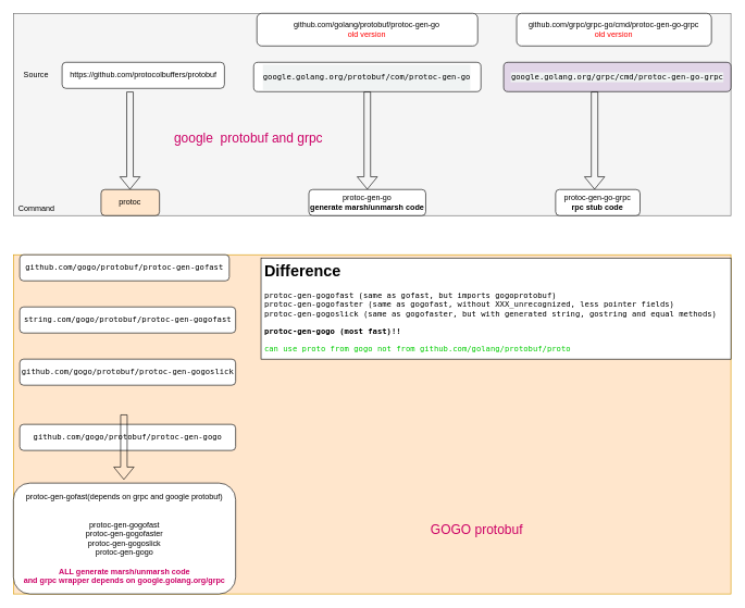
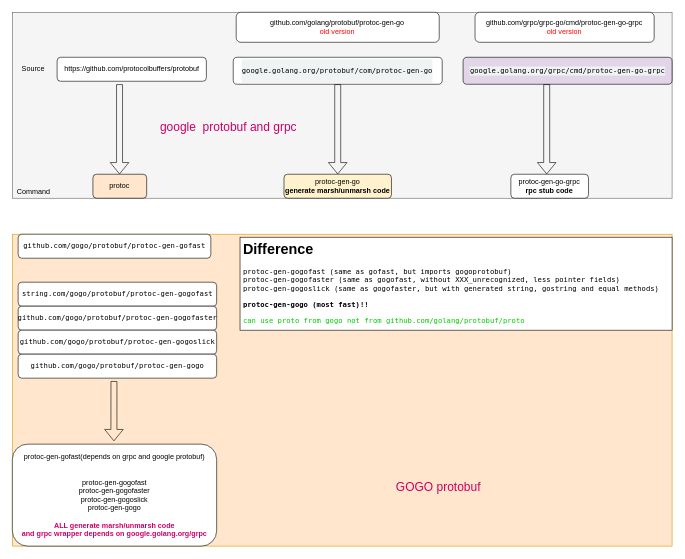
- <mxCell id="19" value="protoc-gen-go&lt;br&gt;&lt;b&gt;generate marsh/unmarsh code&lt;/b&gt;" style="rounded=1;whiteSpace=wrap;html=1;" vertex="1" parent="12"><mxGeometry x="452.941" y="270" width="179.186" height="40" as="geometry" /></mxCell>
+ <mxCell id="19" value="protoc-gen-go&lt;br&gt;&lt;b&gt;generate marsh/unmarsh code&lt;/b&gt;" style="rounded=1;whiteSpace=wrap;html=1;fillColor=#fff2cc;" vertex="1" parent="12"><mxGeometry x="452.941" y="270" width="179.186" height="40" as="geometry" /></mxCell>
+ <mxCell id="5" value="&lt;pre&gt;&lt;code&gt;github.com/gogo/protobuf/protoc-gen-gogofaster&lt;/code&gt;&lt;/pre&gt;" style="rounded=1;whiteSpace=wrap;html=1;fillColor=default;strokeColor=default;" vertex="1" parent="2"><mxGeometry x="9.735" y="120" width="330.973" height="40" as="geometry" /></mxCell>
- <mxCell id="9" value="&lt;pre&gt;&lt;code&gt;github.com/gogo/protobuf/protoc-gen-gogo&lt;/code&gt;&lt;/pre&gt;" style="rounded=1;whiteSpace=wrap;html=1;fillColor=default;strokeColor=default;" vertex="1" parent="2"><mxGeometry x="9.735" y="260" width="330.973" height="40" as="geometry" /></mxCell>
+ <mxCell id="9" value="&lt;pre&gt;&lt;code&gt;github.com/gogo/protobuf/protoc-gen-gogo&lt;/code&gt;&lt;/pre&gt;" style="rounded=1;whiteSpace=wrap;html=1;fillColor=default;strokeColor=default;" vertex="1" parent="2"><mxGeometry x="9.735" y="200" width="330.973" height="40" as="geometry" /></mxCell>
